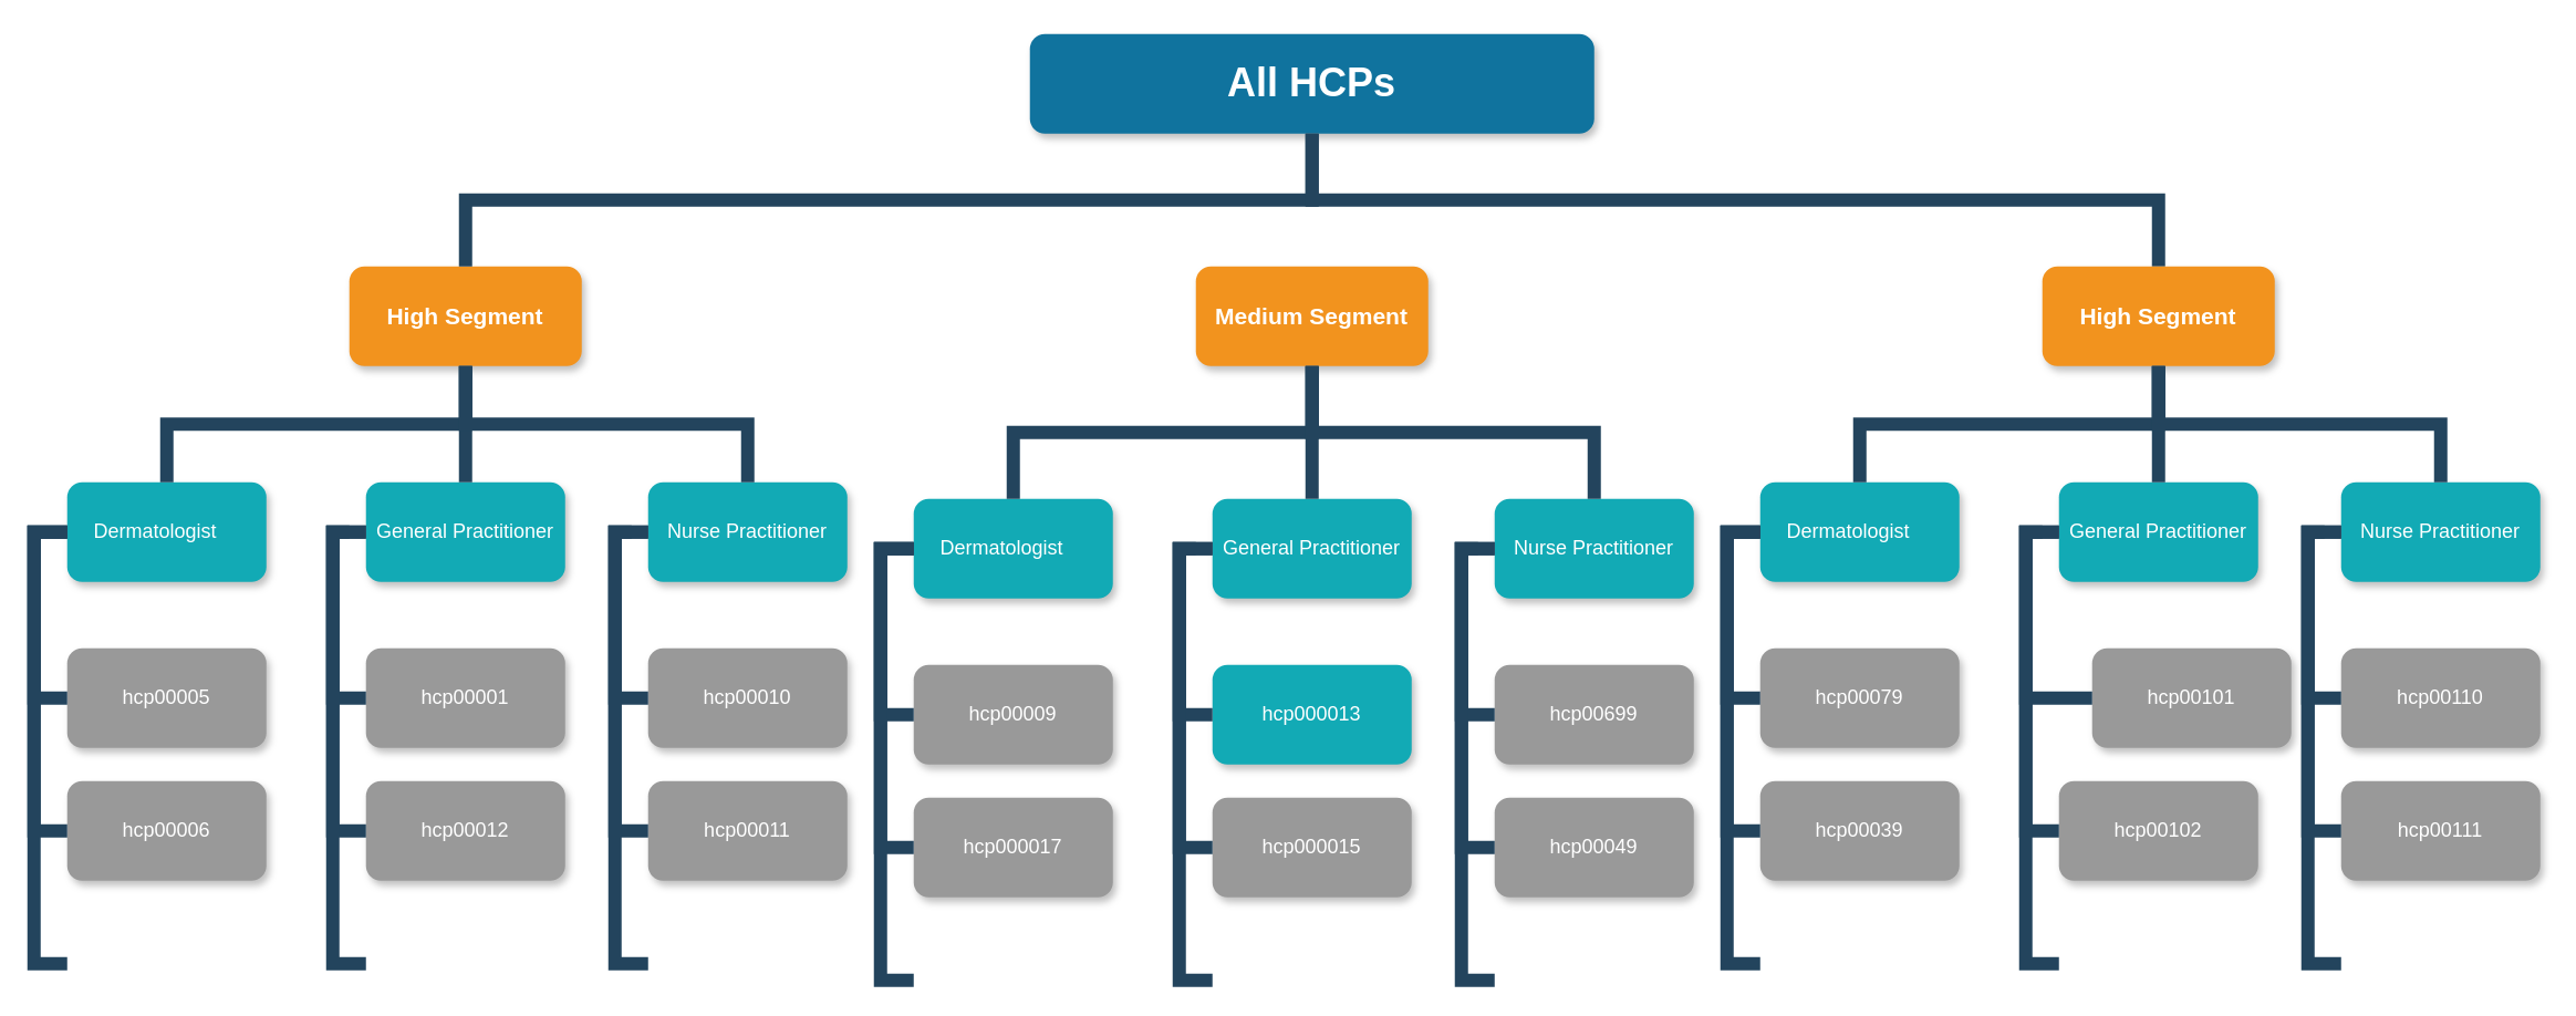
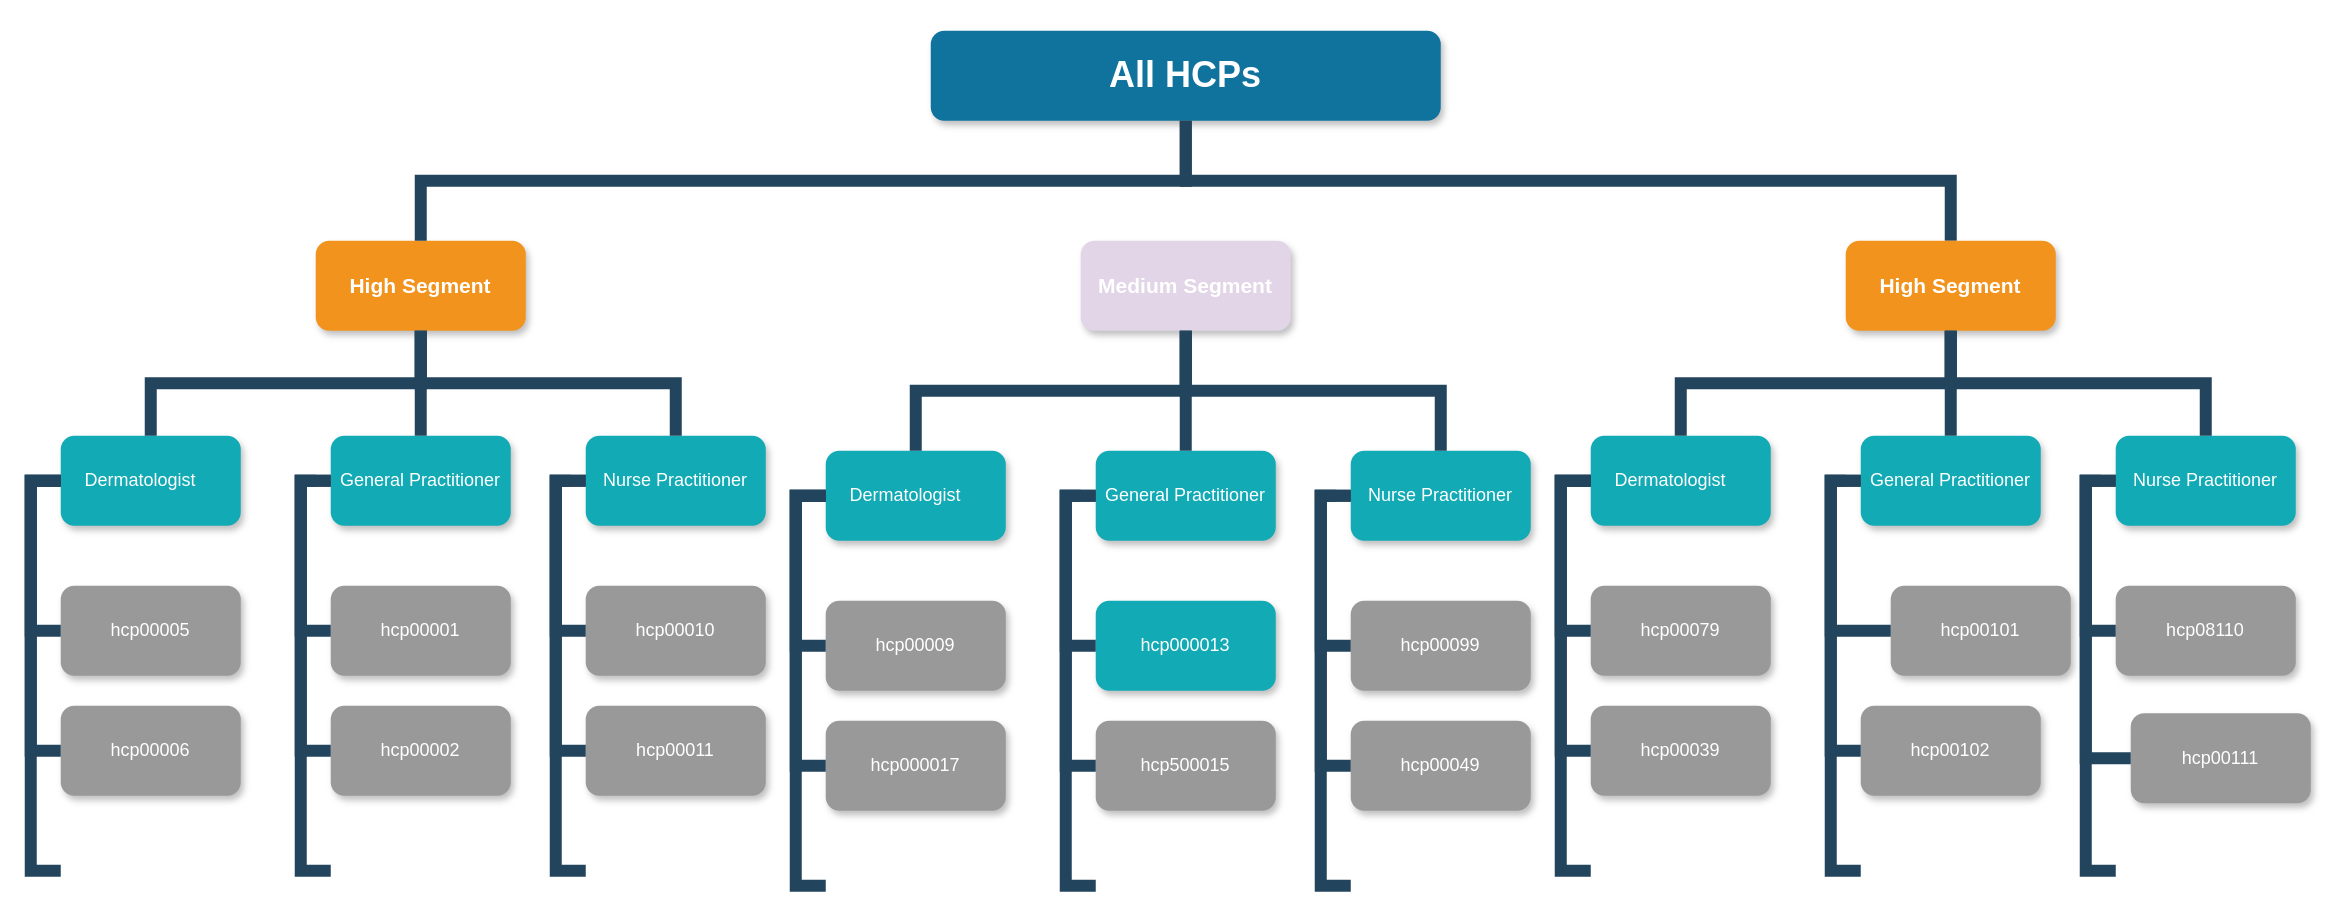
- <mxCell id="27" value="Medium Segment" style="whiteSpace=wrap;rounded=1;fillColor=#F2931E;strokeColor=none;shadow=1;fontColor=#FFFFFF;fontStyle=1;fontSize=14" vertex="1" parent="1"><mxGeometry x="720" y="160" width="140" height="60" as="geometry" /></mxCell>
+ <mxCell id="27" value="Medium Segment" style="whiteSpace=wrap;rounded=1;fillColor=#e1d5e7;strokeColor=none;shadow=1;fontColor=#FFFFFF;fontStyle=1;fontSize=14;" vertex="1" parent="1"><mxGeometry x="720" y="160" width="140" height="60" as="geometry" /></mxCell>
- <mxCell id="65" value="hcp00110" style="whiteSpace=wrap;rounded=1;fillColor=#999999;strokeColor=none;shadow=1;fontColor=#FFFFFF;fontStyle=0" vertex="1" parent="1"><mxGeometry x="1410" y="390" width="120" height="60" as="geometry" /></mxCell>
+ <mxCell id="65" value="hcp08110" style="whiteSpace=wrap;rounded=1;fillColor=#999999;strokeColor=none;shadow=1;fontColor=#FFFFFF;fontStyle=0" vertex="1" parent="1"><mxGeometry x="1410" y="390" width="120" height="60" as="geometry" /></mxCell>
- <mxCell id="43" value="hcp00699" style="whiteSpace=wrap;rounded=1;fillColor=#999999;strokeColor=none;shadow=1;fontColor=#FFFFFF;fontStyle=0" vertex="1" parent="1"><mxGeometry x="900" y="400" width="120" height="60" as="geometry" /></mxCell>
+ <mxCell id="43" value="hcp00099" style="whiteSpace=wrap;rounded=1;fillColor=#999999;strokeColor=none;shadow=1;fontColor=#FFFFFF;fontStyle=0" vertex="1" parent="1"><mxGeometry x="900" y="400" width="120" height="60" as="geometry" /></mxCell>
- <mxCell id="9" value="hcp00012" style="whiteSpace=wrap;rounded=1;fillColor=#999999;strokeColor=none;shadow=1;fontColor=#FFFFFF;fontStyle=0" parent="1" vertex="1"><mxGeometry x="220" y="470" width="120" height="60" as="geometry" /></mxCell>
+ <mxCell id="9" value="hcp00002" style="whiteSpace=wrap;rounded=1;fillColor=#999999;strokeColor=none;shadow=1;fontColor=#FFFFFF;fontStyle=0" parent="1" vertex="1"><mxGeometry x="220" y="470" width="120" height="60" as="geometry" /></mxCell>
- <mxCell id="66" value="hcp00111" style="whiteSpace=wrap;rounded=1;fillColor=#999999;strokeColor=none;shadow=1;fontColor=#FFFFFF;fontStyle=0" vertex="1" parent="1"><mxGeometry x="1410" y="470" width="120" height="60" as="geometry" /></mxCell>
+ <mxCell id="66" value="hcp00111" style="whiteSpace=wrap;rounded=1;fillColor=#999999;strokeColor=none;shadow=1;fontColor=#FFFFFF;fontStyle=0" vertex="1" parent="1"><mxGeometry x="1420" y="475" width="120" height="60" as="geometry" /></mxCell>
- <mxCell id="33" value="hcp000015" style="whiteSpace=wrap;rounded=1;fillColor=#999999;strokeColor=none;shadow=1;fontColor=#FFFFFF;fontStyle=0" vertex="1" parent="1"><mxGeometry x="730" y="480" width="120" height="60" as="geometry" /></mxCell>
+ <mxCell id="33" value="hcp500015" style="whiteSpace=wrap;rounded=1;fillColor=#999999;strokeColor=none;shadow=1;fontColor=#FFFFFF;fontStyle=0" vertex="1" parent="1"><mxGeometry x="730" y="480" width="120" height="60" as="geometry" /></mxCell>
